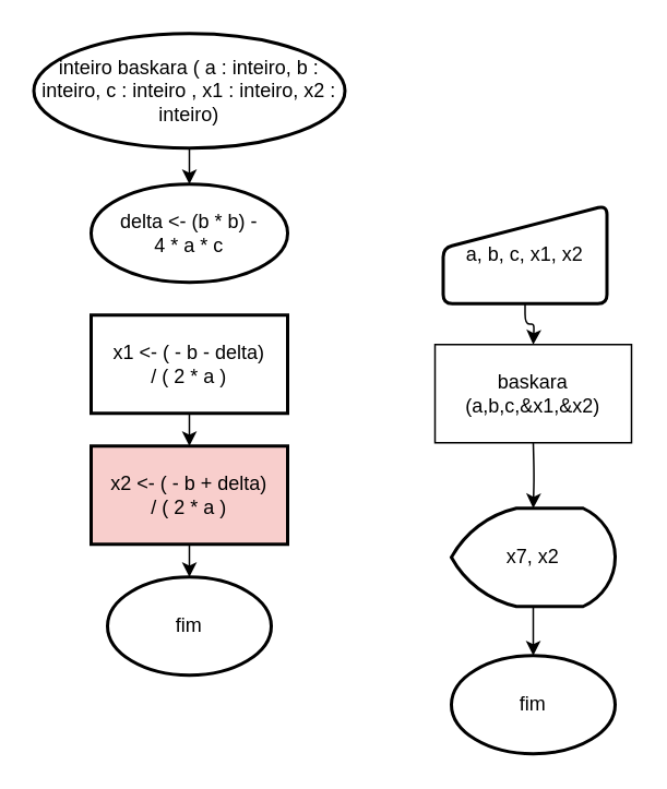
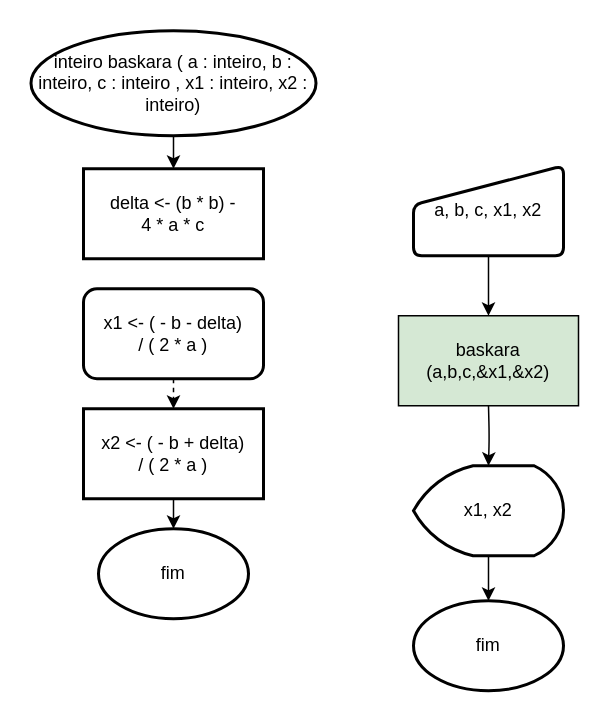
- <mxCell id="12" value="delta &amp;lt;- (b * b) - &lt;br&gt;4 * a * c" style="ellipse;whiteSpace=wrap;html=1;strokeWidth=2;" parent="1" vertex="1"><mxGeometry x="55" y="112" width="120" height="60" as="geometry" /></mxCell>
+ <mxCell id="12" value="delta &amp;lt;- (b * b) - &lt;br&gt;4 * a * c" style="whiteSpace=wrap;html=1;strokeWidth=2;" parent="1" vertex="1"><mxGeometry x="55" y="112" width="120" height="60" as="geometry" /></mxCell>
- <mxCell id="3" value="a, b, c, x1, x2" style="html=1;strokeWidth=2;shape=manualInput;whiteSpace=wrap;rounded=1;size=26;arcSize=11;" parent="1" vertex="1"><mxGeometry x="270" y="125" width="100" height="60" as="geometry" /></mxCell>
+ <mxCell id="3" value="a, b, c, x1, x2" style="html=1;strokeWidth=2;shape=manualInput;whiteSpace=wrap;rounded=1;size=26;arcSize=11;" parent="1" vertex="1"><mxGeometry x="275" y="110" width="100" height="60" as="geometry" /></mxCell>
- <mxCell id="14" value="x1 &amp;lt;- ( - b - delta) &lt;br&gt;/ ( 2 * a )" style="whiteSpace=wrap;html=1;strokeWidth=2;" vertex="1" parent="1"><mxGeometry x="55" y="192" width="120" height="60" as="geometry" /></mxCell>
+ <mxCell id="14" value="x1 &amp;lt;- ( - b - delta) &lt;br&gt;/ ( 2 * a )" style="whiteSpace=wrap;html=1;strokeWidth=2;rounded=1;" vertex="1" parent="1"><mxGeometry x="55" y="192" width="120" height="60" as="geometry" /></mxCell>
- <mxCell id="11" value="baskara&lt;br&gt;(a,b,c,&amp;amp;x1,&amp;amp;x2)" style="whiteSpace=wrap;html=1;" parent="1" vertex="1"><mxGeometry x="265" y="210" width="120" height="60" as="geometry" /></mxCell>
+ <mxCell id="11" value="baskara&lt;br&gt;(a,b,c,&amp;amp;x1,&amp;amp;x2)" style="whiteSpace=wrap;html=1;fillColor=#d5e8d4;" parent="1" vertex="1"><mxGeometry x="265" y="210" width="120" height="60" as="geometry" /></mxCell>
- <mxCell id="13" value="" style="edgeStyle=none;html=1;" edge="1" parent="1" source="14" target="16"><mxGeometry relative="1" as="geometry" /></mxCell>
+ <mxCell id="13" value="" style="edgeStyle=none;html=1;dashed=1;" edge="1" parent="1" source="14" target="16"><mxGeometry relative="1" as="geometry" /></mxCell>
- <mxCell id="16" value="x2 &amp;lt;- ( - b + delta) &lt;br&gt;/ ( 2 * a )" style="whiteSpace=wrap;html=1;strokeWidth=2;fillColor=#f8cecc;" vertex="1" parent="1"><mxGeometry x="55" y="272" width="120" height="60" as="geometry" /></mxCell>
+ <mxCell id="16" value="x2 &amp;lt;- ( - b + delta) &lt;br&gt;/ ( 2 * a )" style="whiteSpace=wrap;html=1;strokeWidth=2;" vertex="1" parent="1"><mxGeometry x="55" y="272" width="120" height="60" as="geometry" /></mxCell>
- <mxCell id="5" value="x7, x2" style="strokeWidth=2;html=1;shape=mxgraph.flowchart.display;whiteSpace=wrap;" parent="1" vertex="1"><mxGeometry x="275" y="310" width="100" height="60" as="geometry" /></mxCell>
+ <mxCell id="5" value="x1, x2" style="strokeWidth=2;html=1;shape=mxgraph.flowchart.display;whiteSpace=wrap;" parent="1" vertex="1"><mxGeometry x="275" y="310" width="100" height="60" as="geometry" /></mxCell>
